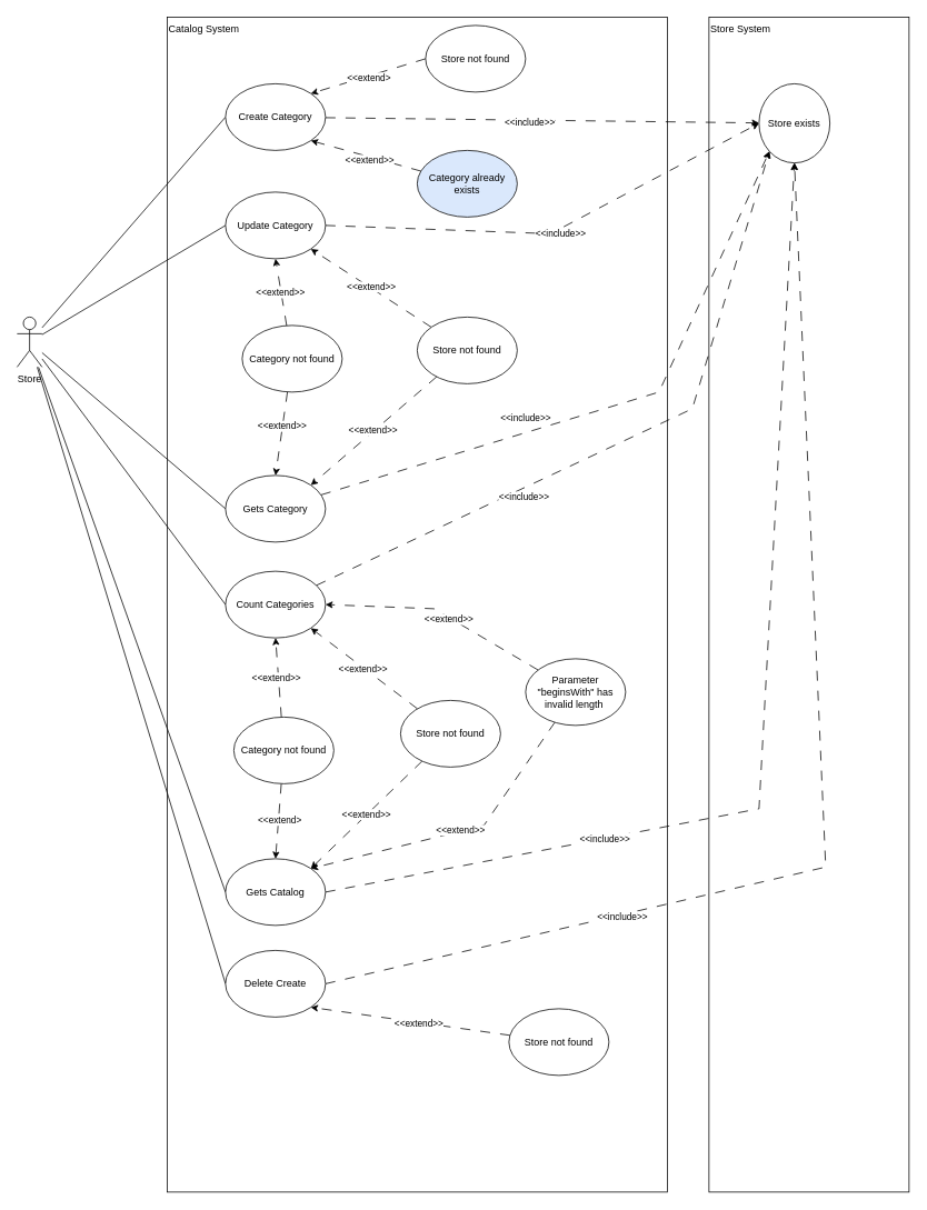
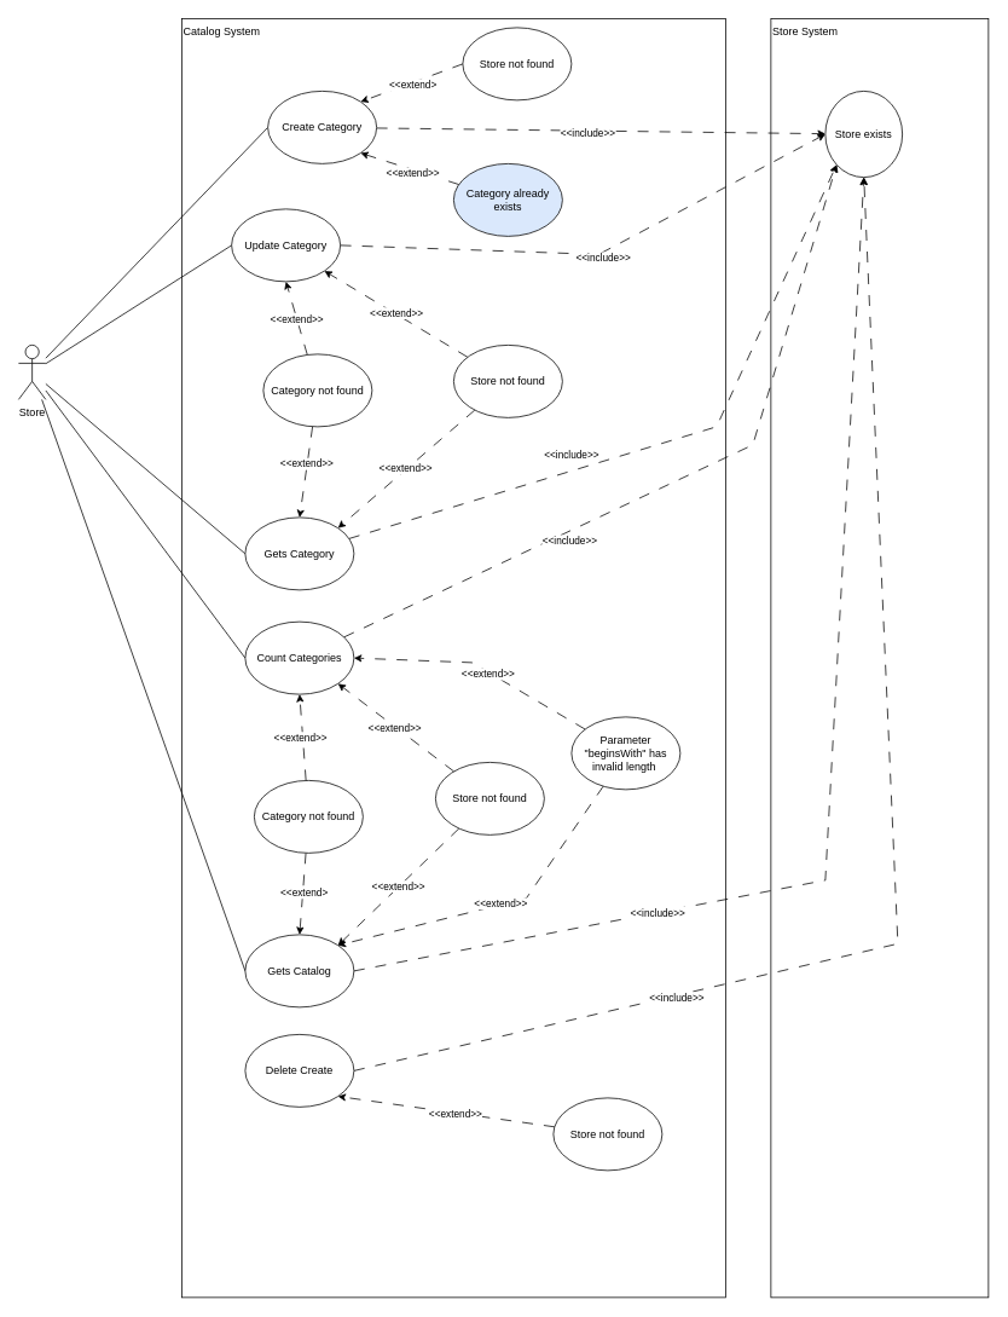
- <mxCell id="13" value="Create Category" style="ellipse;whiteSpace=wrap;html=1;" vertex="1" parent="1"><mxGeometry x="270" y="100" width="120" height="80" as="geometry" /></mxCell>
+ <mxCell id="13" value="Create Category" style="ellipse;whiteSpace=wrap;html=1;" vertex="1" parent="1"><mxGeometry x="295" y="100" width="120" height="80" as="geometry" /></mxCell>
- <mxCell id="16" value="Update Category" style="ellipse;whiteSpace=wrap;html=1;" vertex="1" parent="1"><mxGeometry x="270" y="230" width="120" height="80" as="geometry" /></mxCell>
+ <mxCell id="16" value="Update Category" style="ellipse;whiteSpace=wrap;html=1;" vertex="1" parent="1"><mxGeometry x="255" y="230" width="120" height="80" as="geometry" /></mxCell>
- <mxCell id="9" style="edgeStyle=none;rounded=0;orthogonalLoop=1;jettySize=auto;html=1;entryX=0;entryY=0.5;entryDx=0;entryDy=0;endArrow=none;endFill=0;" edge="1" parent="1" source="10" target="28"><mxGeometry relative="1" as="geometry" /></mxCell>
